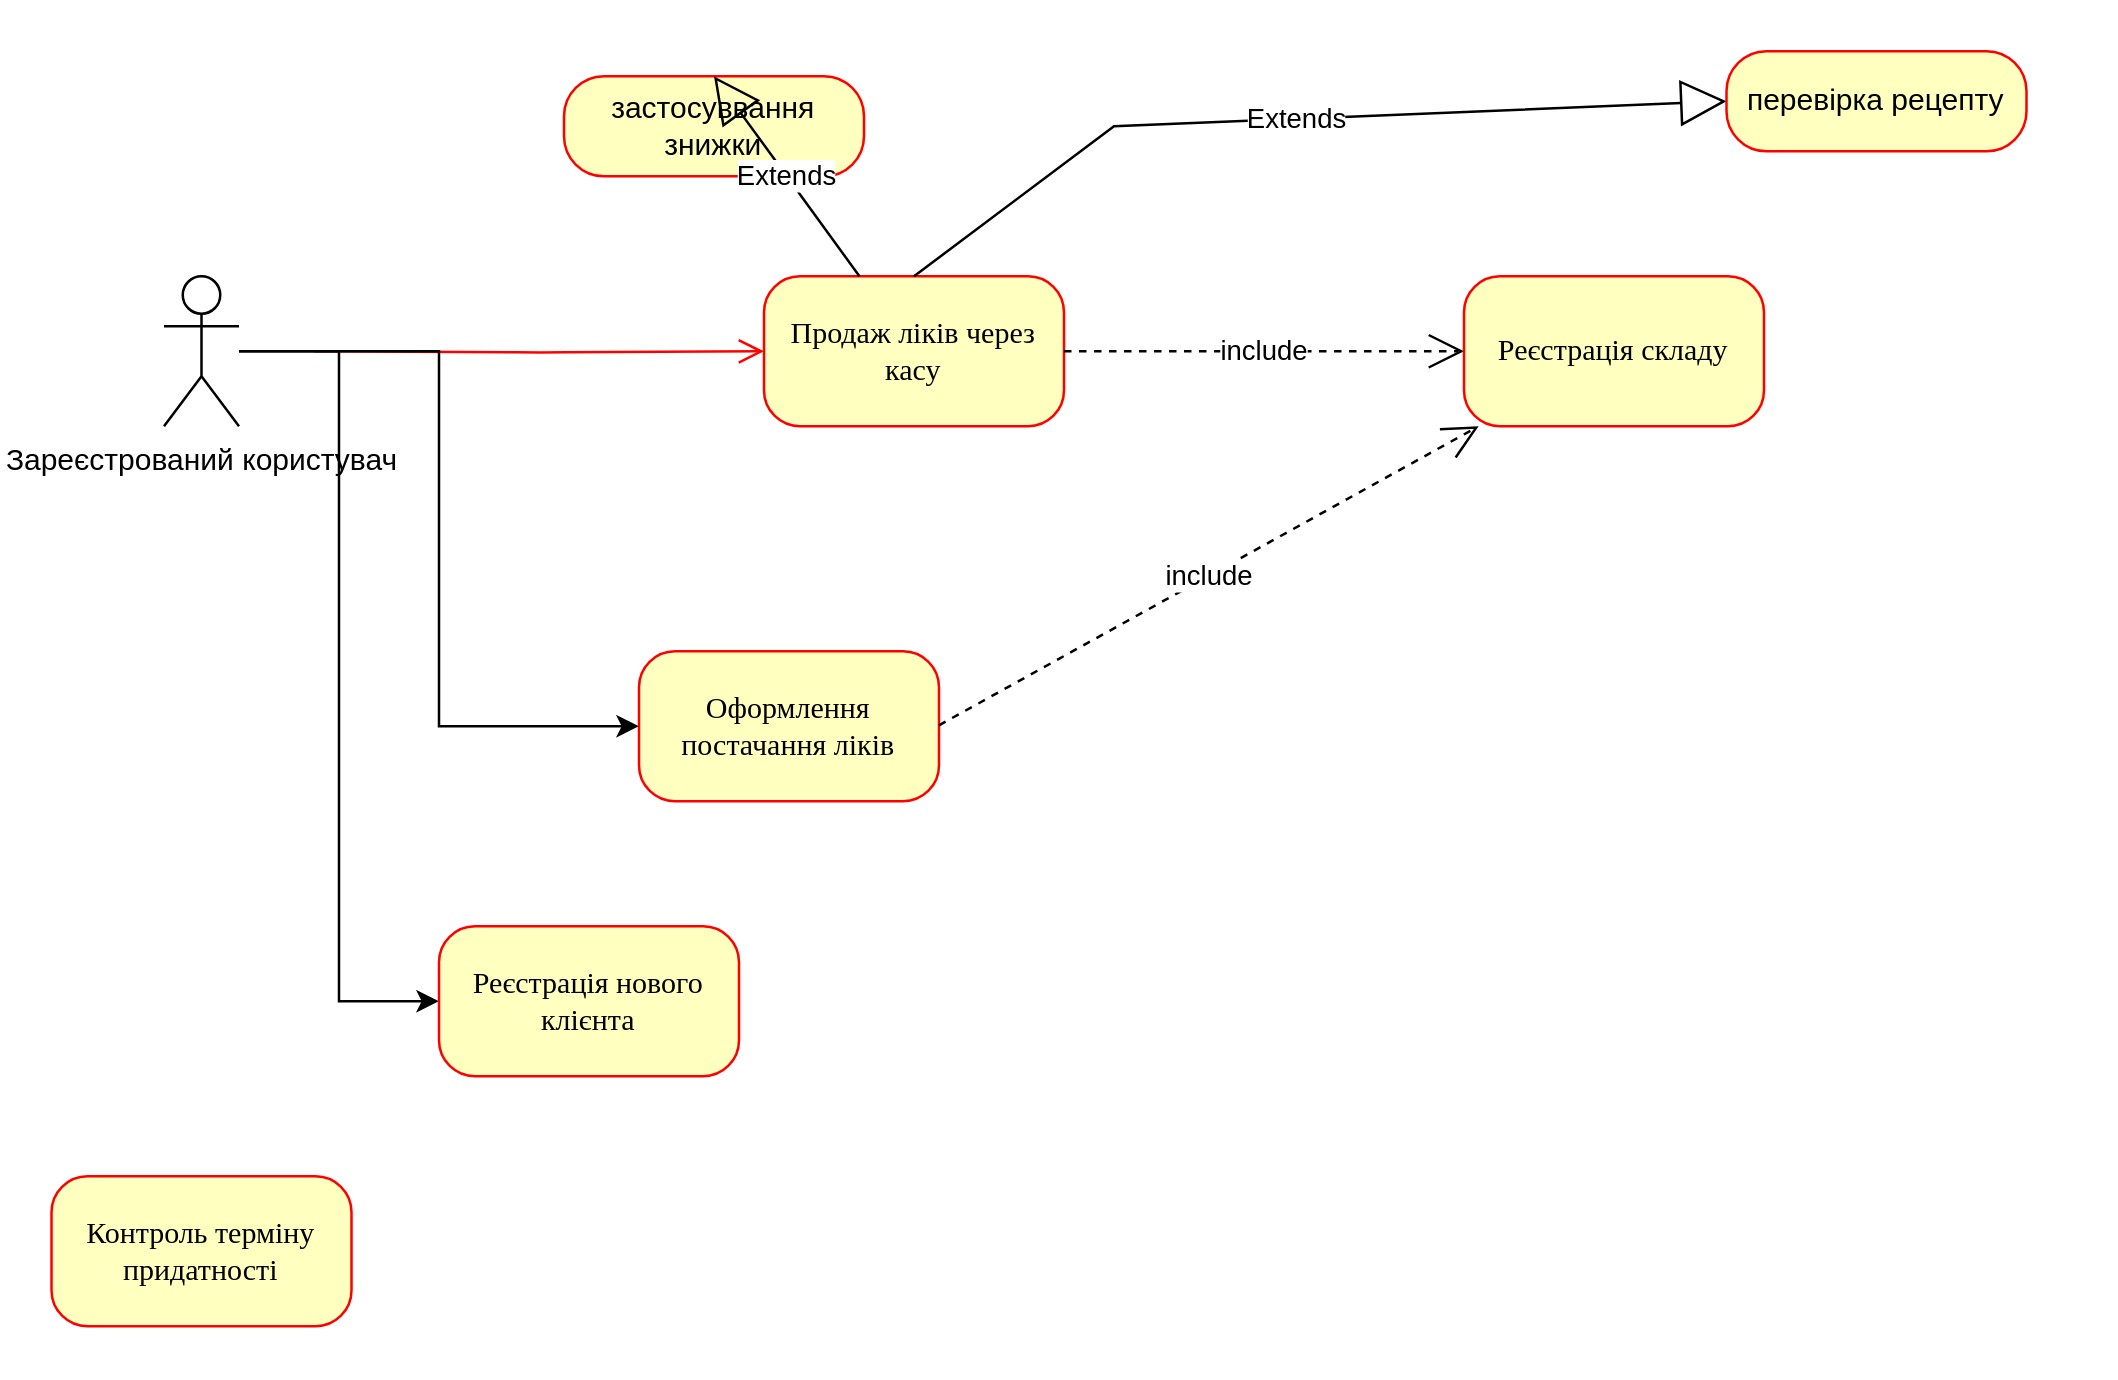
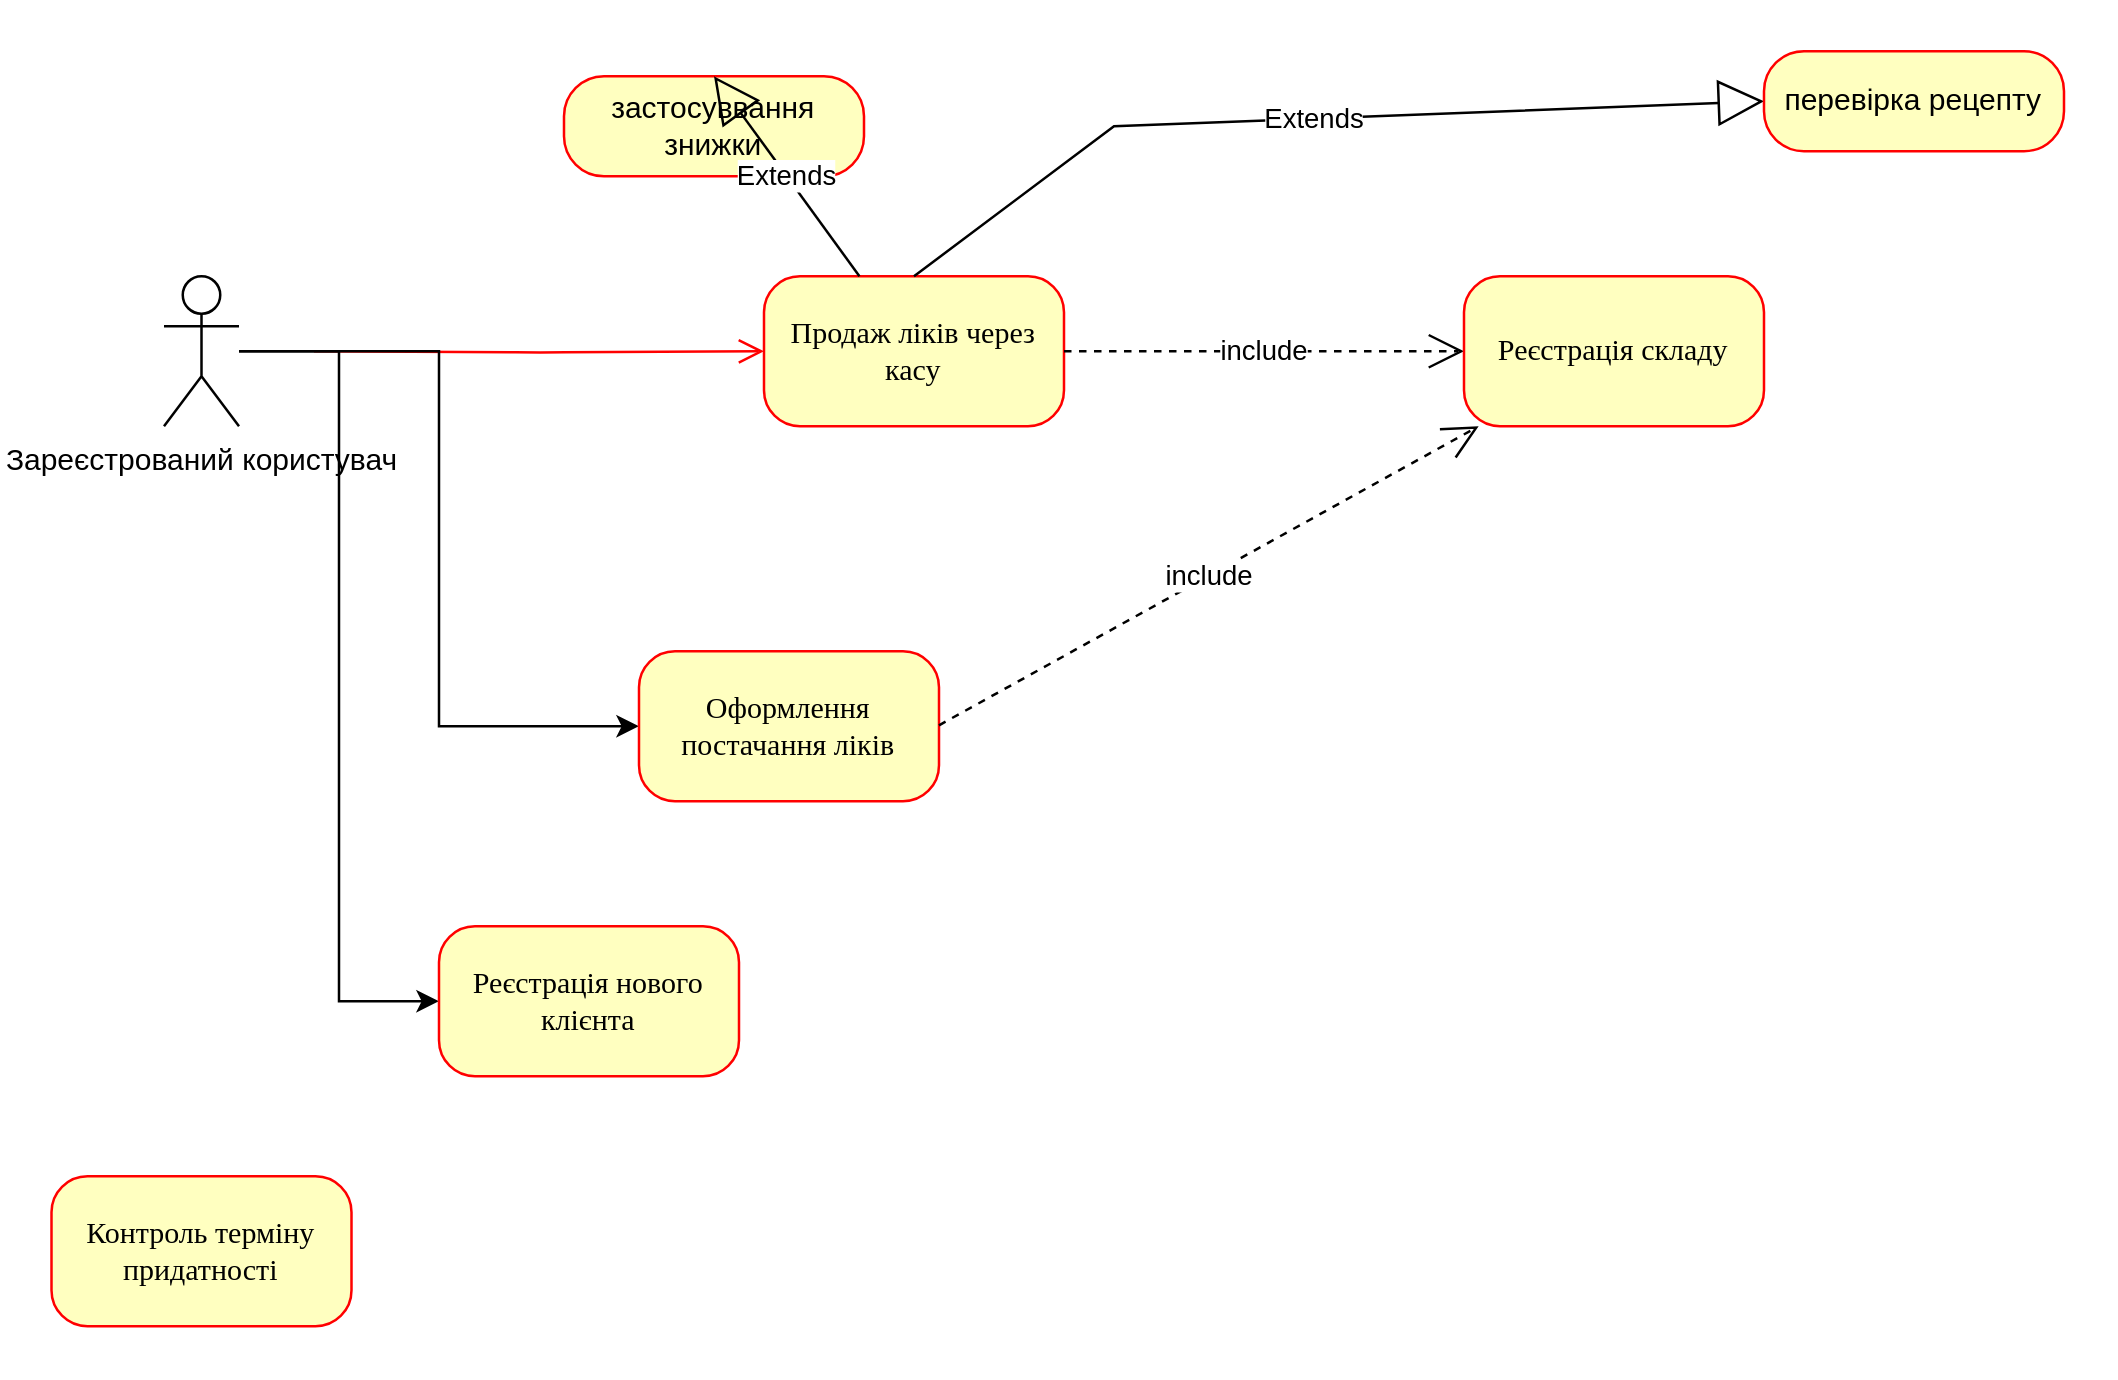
- <mxCell id="14" value="перевірка рецепту" style="rounded=1;whiteSpace=wrap;html=1;arcSize=40;fontColor=#000000;fillColor=#ffffc0;strokeColor=#ff0000;" parent="1" vertex="1"><mxGeometry x="690" y="20" width="120" height="40" as="geometry" /></mxCell>
+ <mxCell id="14" value="перевірка рецепту" style="rounded=1;whiteSpace=wrap;html=1;arcSize=40;fontColor=#000000;fillColor=#ffffc0;strokeColor=#ff0000;" parent="1" vertex="1"><mxGeometry x="705" y="20" width="120" height="40" as="geometry" /></mxCell>
